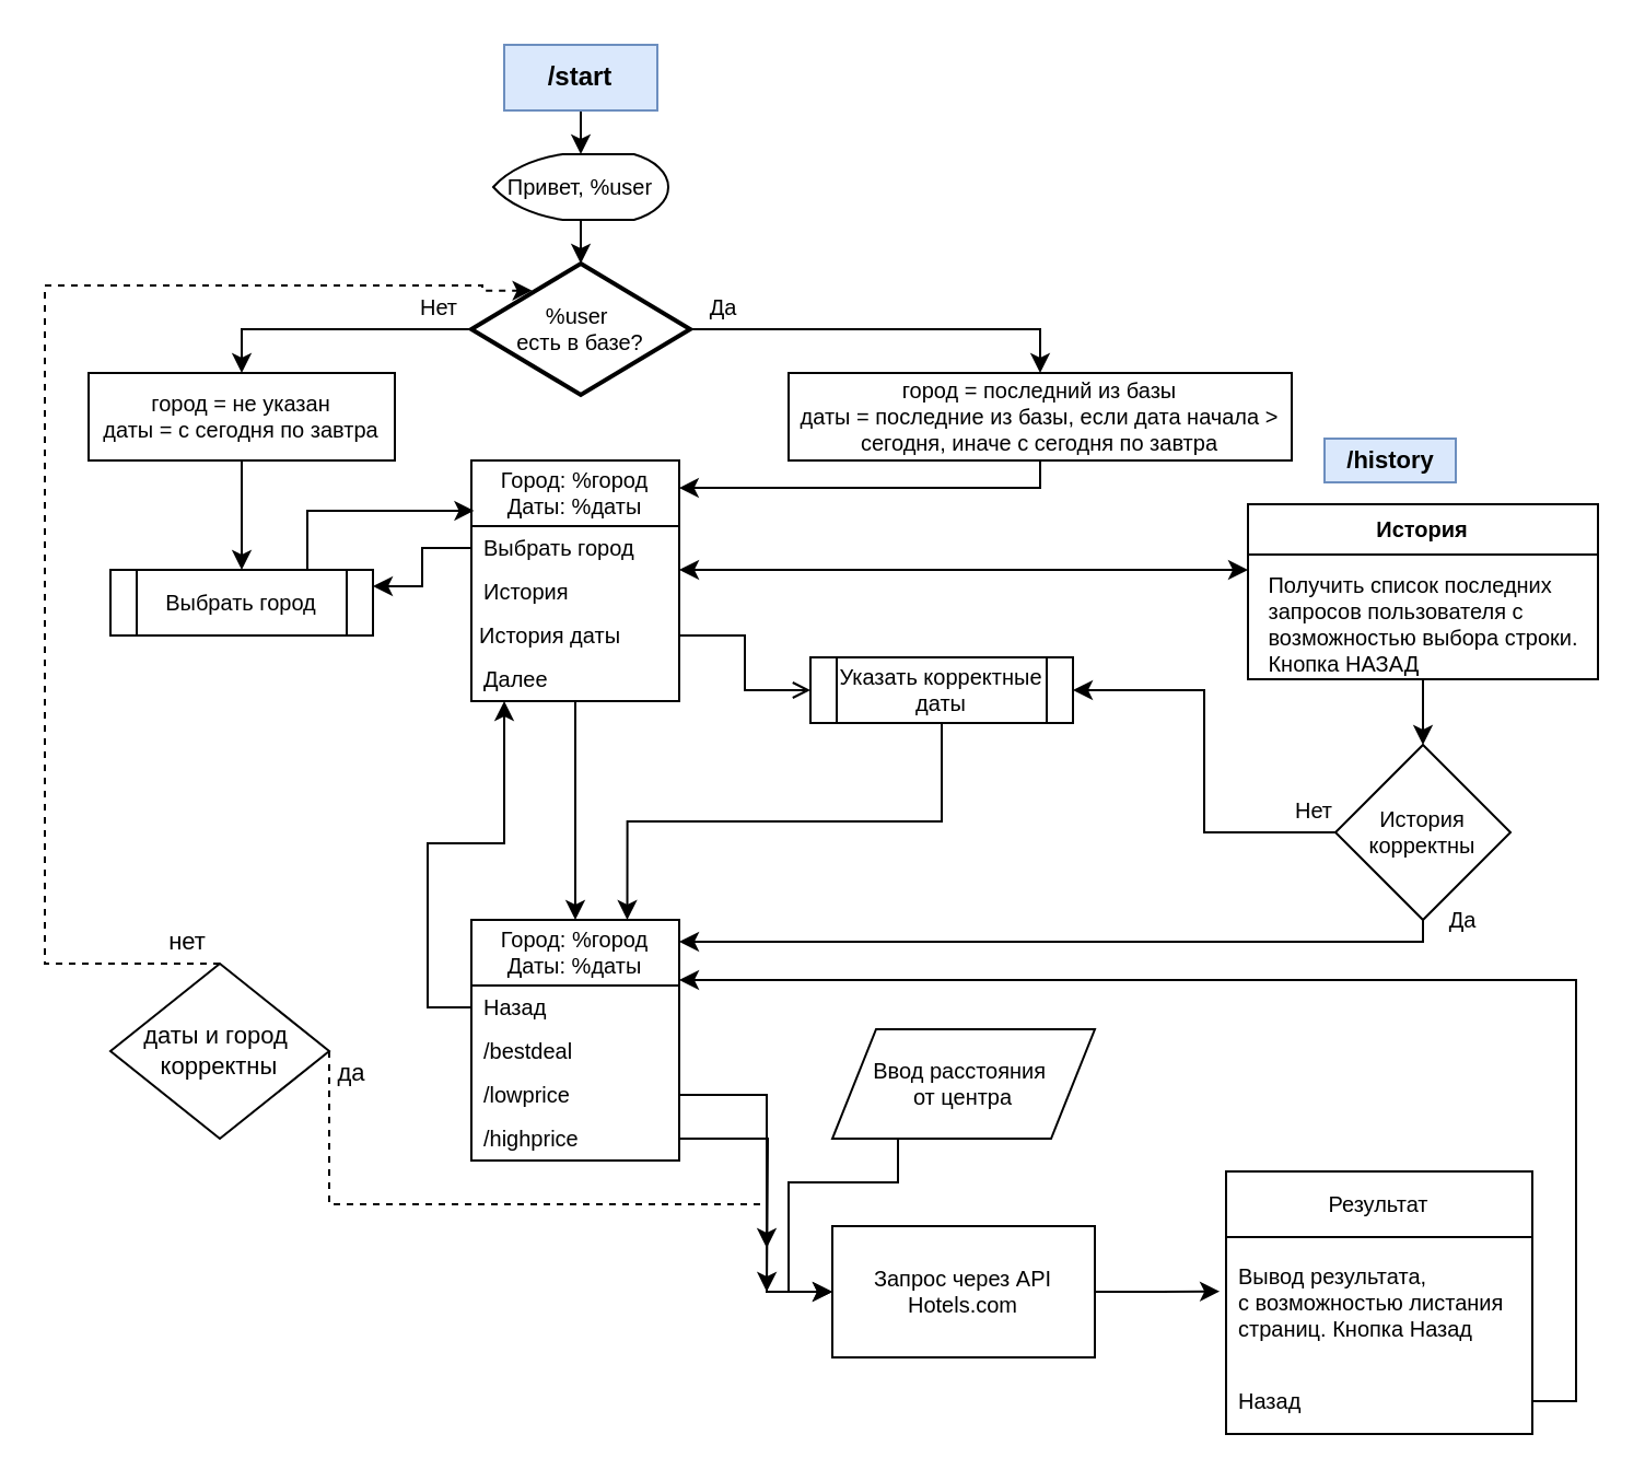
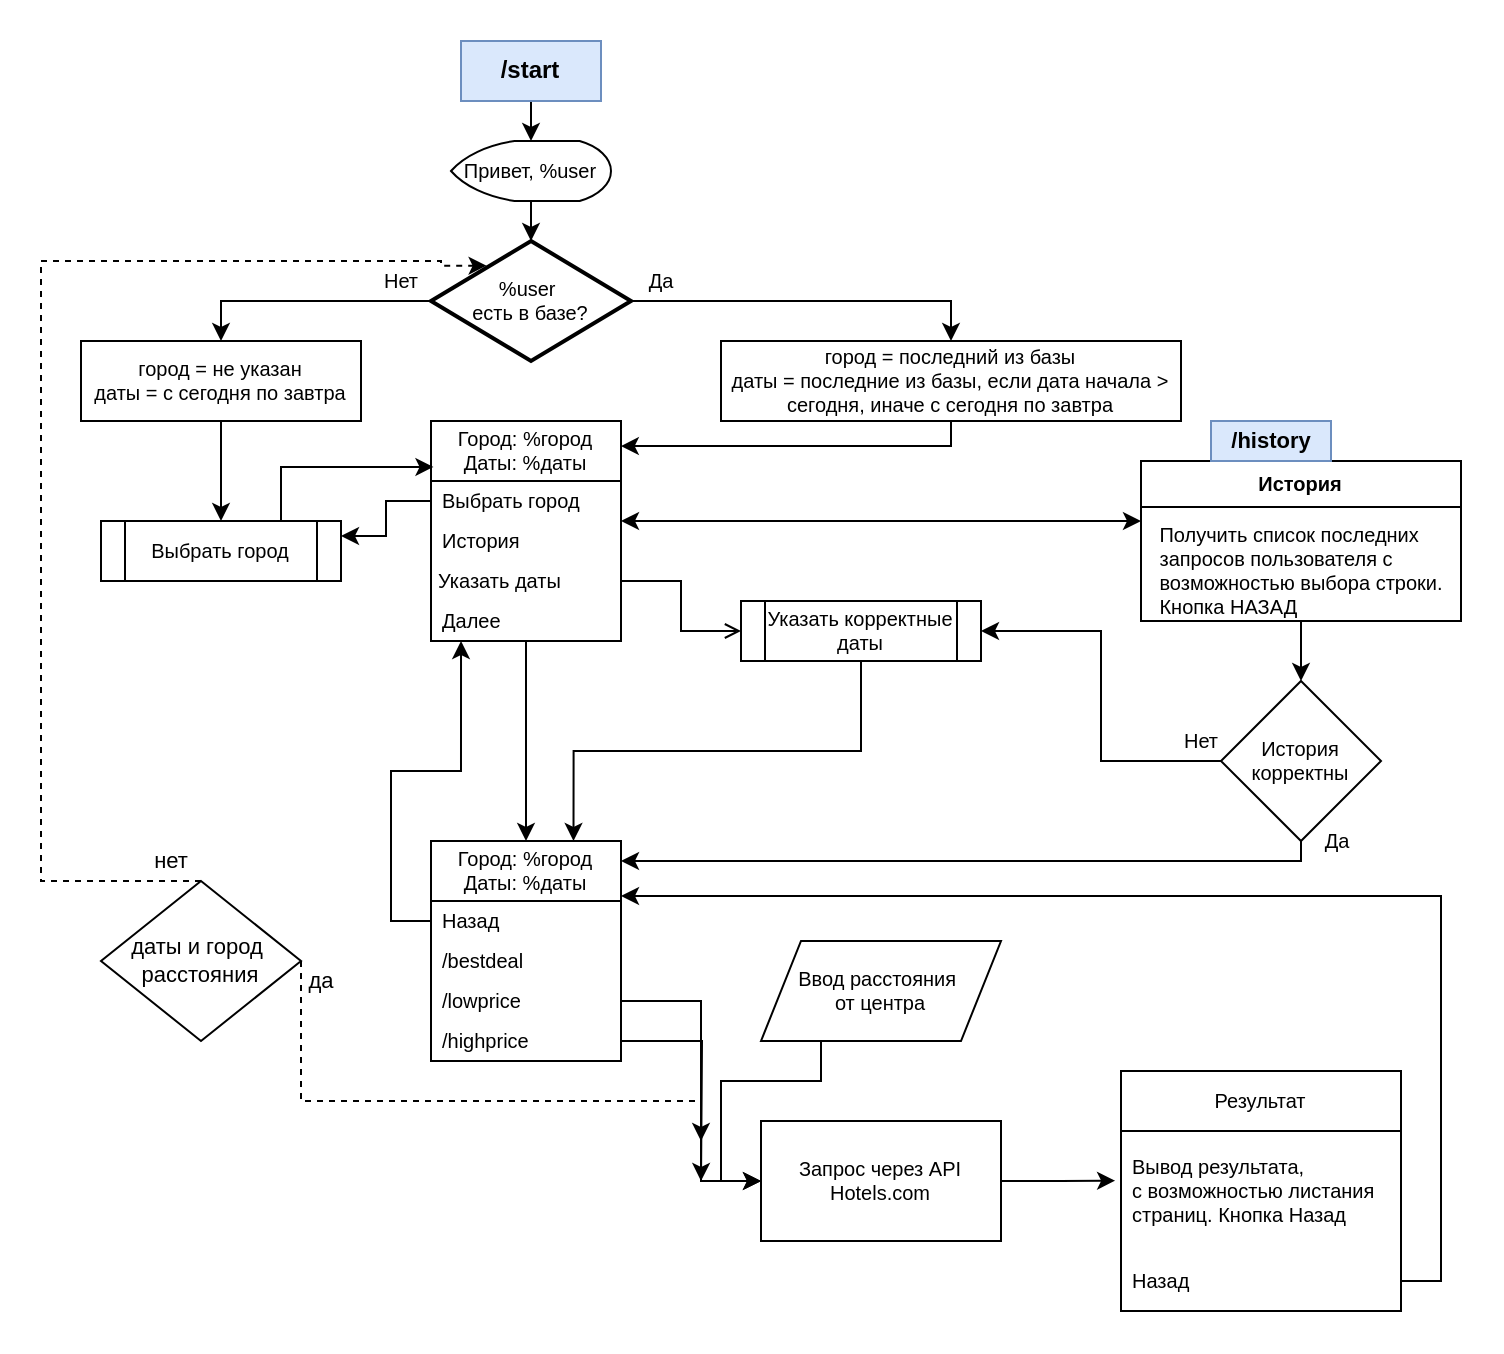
- <mxCell id="52" value="/history" style="text;html=1;align=center;verticalAlign=middle;resizable=0;points=[];autosize=1;strokeColor=#6c8ebf;fillColor=#dae8fc;fontSize=11;fontStyle=1" vertex="1" parent="1"><mxGeometry x="605" y="200" width="60" height="20" as="geometry" /></mxCell>
+ <mxCell id="52" value="/history" style="text;html=1;align=center;verticalAlign=middle;resizable=0;points=[];autosize=1;strokeColor=#6c8ebf;fillColor=#dae8fc;fontSize=11;fontStyle=1" vertex="1" parent="1"><mxGeometry x="605" y="210" width="60" height="20" as="geometry" /></mxCell>
- <mxCell id="10" value="История даты" style="text;strokeColor=none;fillColor=none;align=left;verticalAlign=middle;spacingLeft=3;spacingRight=4;overflow=hidden;points=[[0,0.5],[1,0.5]];portConstraint=eastwest;rotatable=0;fontSize=10;spacing=1;spacingBottom=0;" vertex="1" parent="7"><mxGeometry y="70" width="95" height="20" as="geometry" /></mxCell>
+ <mxCell id="10" value="Указать даты" style="text;strokeColor=none;fillColor=none;align=left;verticalAlign=middle;spacingLeft=3;spacingRight=4;overflow=hidden;points=[[0,0.5],[1,0.5]];portConstraint=eastwest;rotatable=0;fontSize=10;spacing=1;spacingBottom=0;" vertex="1" parent="7"><mxGeometry y="70" width="95" height="20" as="geometry" /></mxCell>
- <mxCell id="55" value="даты и город&amp;nbsp;&lt;br&gt;корректны" style="rhombus;whiteSpace=wrap;html=1;fontSize=11;strokeWidth=1;" vertex="1" parent="1"><mxGeometry x="50" y="440" width="100" height="80" as="geometry" /></mxCell>
+ <mxCell id="55" value="даты и город&amp;nbsp;&lt;br&gt;расстояния" style="rhombus;whiteSpace=wrap;html=1;fontSize=11;strokeWidth=1;" vertex="1" parent="1"><mxGeometry x="50" y="440" width="100" height="80" as="geometry" /></mxCell>
